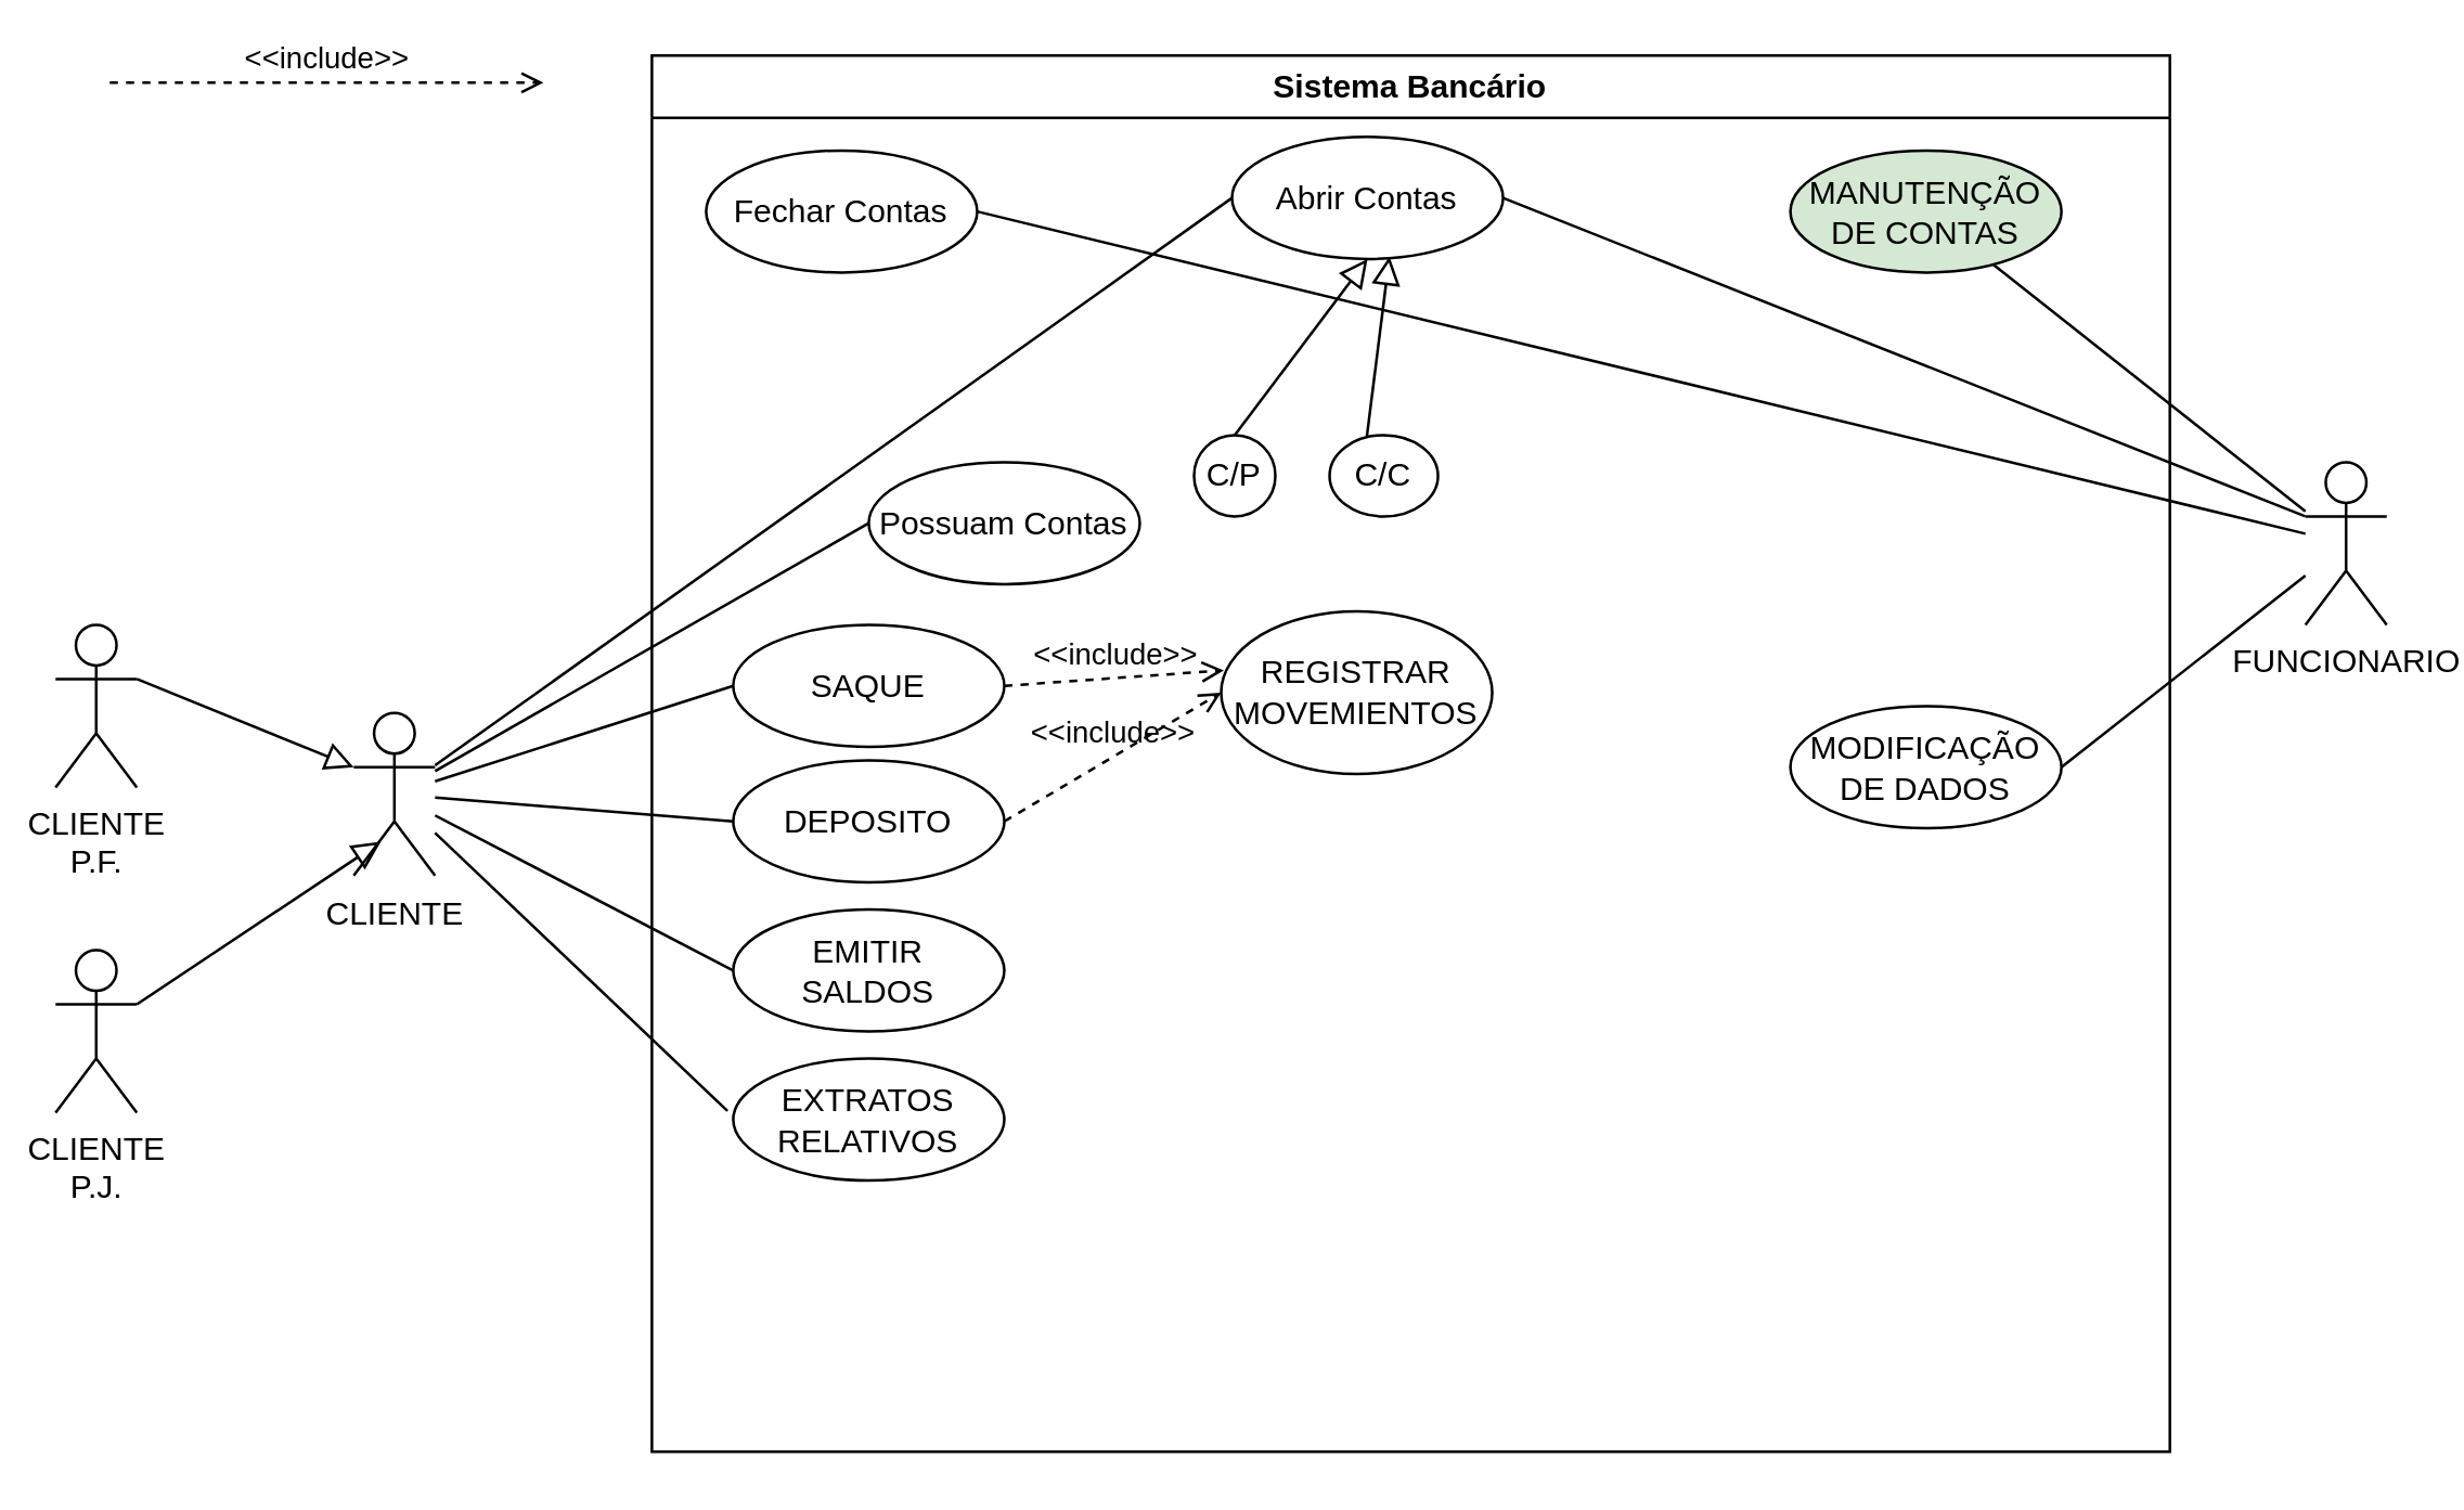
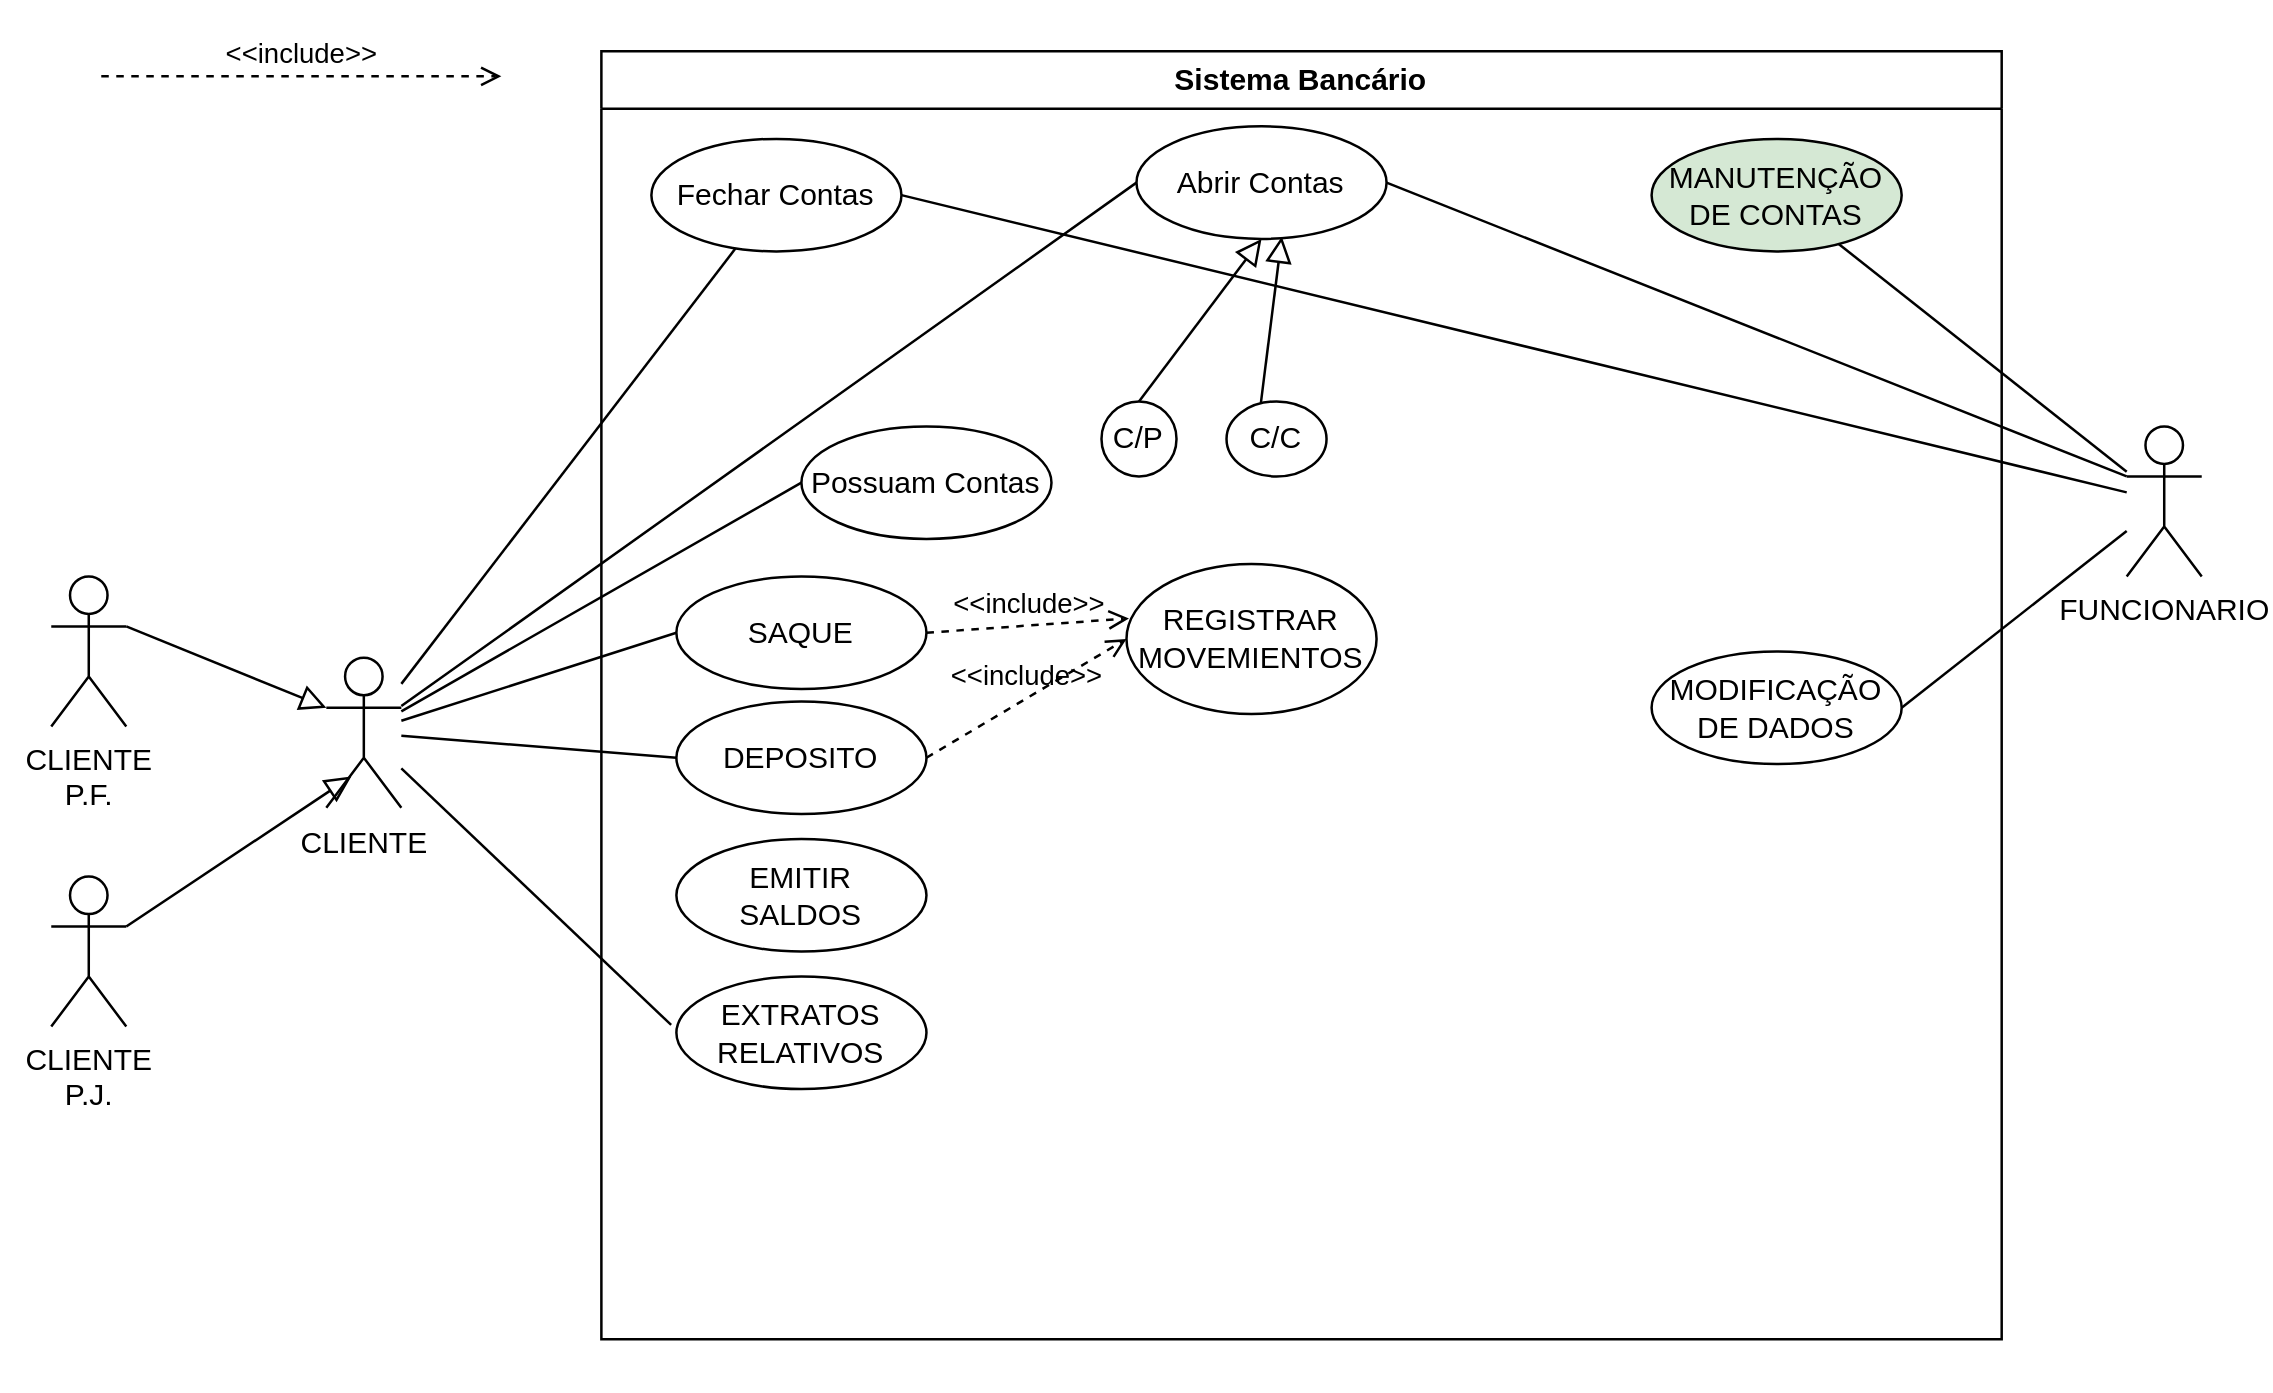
- <mxCell id="29" value="" style="endArrow=none;html=1;rounded=0;entryX=0;entryY=0.5;entryDx=0;entryDy=0;" edge="1" parent="1" source="2" target="10"><mxGeometry width="50" height="50" relative="1" as="geometry"><mxPoint x="160" y="260" as="sourcePoint" /><mxPoint x="300" y="443" as="targetPoint" /></mxGeometry></mxCell>
+ <mxCell id="29" value="" style="endArrow=none;html=1;rounded=0;" edge="1" parent="1" source="2" target="5"><mxGeometry width="50" height="50" relative="1" as="geometry"><mxPoint x="160" y="260" as="sourcePoint" /><mxPoint x="300" y="443" as="targetPoint" /></mxGeometry></mxCell>
